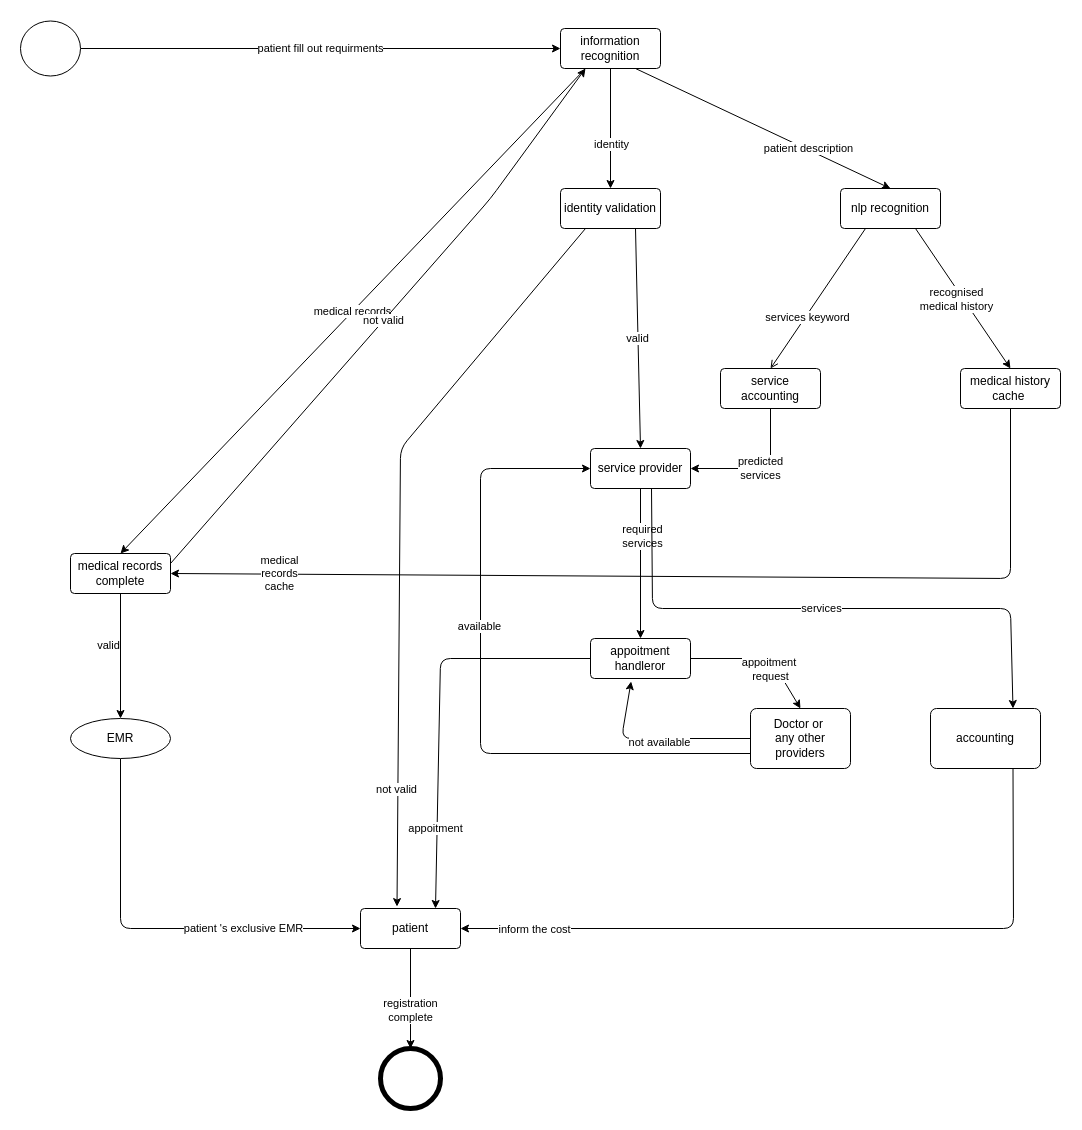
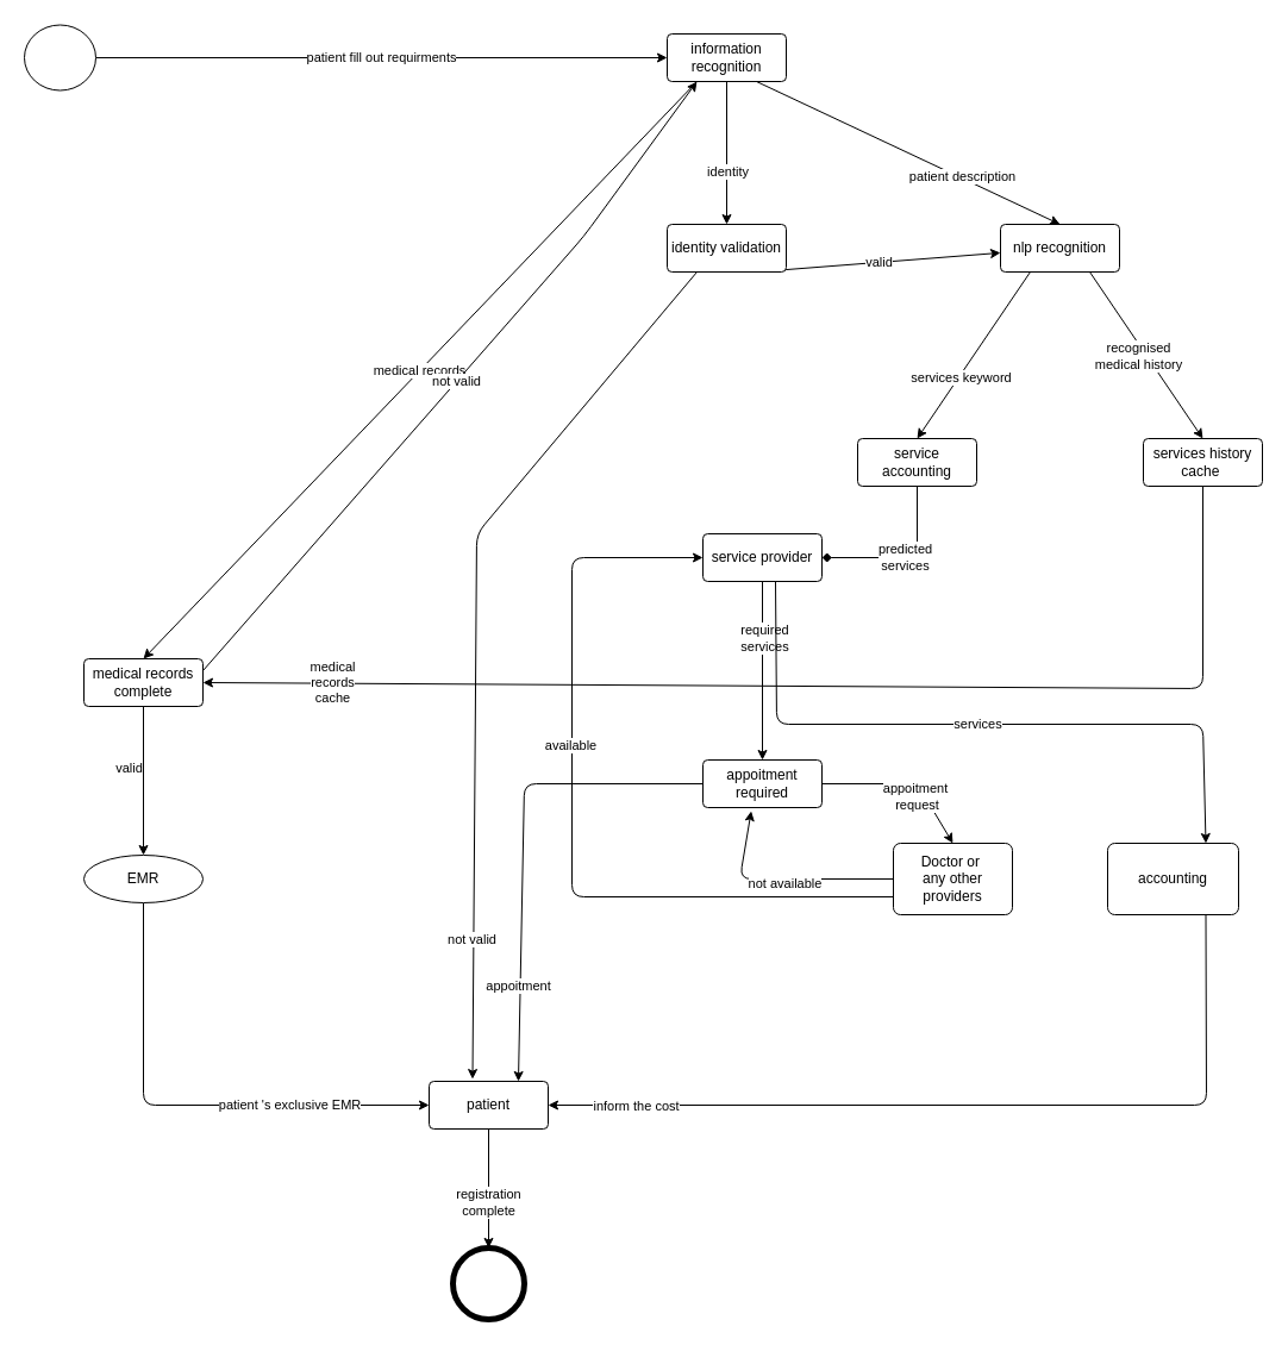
- <mxCell id="14" value="valid" style="edgeStyle=none;html=1;exitX=0.75;exitY=1;exitDx=0;exitDy=0;entryX=0.5;entryY=0;entryDx=0;entryDy=0;" edge="1" parent="1" source="17" target="28"><mxGeometry relative="1" as="geometry" /></mxCell>
+ <mxCell id="14" value="valid" style="edgeStyle=none;html=1;exitX=0.75;exitY=1;exitDx=0;exitDy=0;" edge="1" parent="1" source="17" target="13"><mxGeometry relative="1" as="geometry" /></mxCell>
- <mxCell id="9" style="edgeStyle=none;html=1;exitX=0.25;exitY=1;exitDx=0;exitDy=0;entryX=0.5;entryY=0;entryDx=0;entryDy=0;endArrow=open;" edge="1" parent="1" source="13" target="30"><mxGeometry relative="1" as="geometry" /></mxCell>
+ <mxCell id="9" style="edgeStyle=none;html=1;exitX=0.25;exitY=1;exitDx=0;exitDy=0;entryX=0.5;entryY=0;entryDx=0;entryDy=0;" edge="1" parent="1" source="13" target="30"><mxGeometry relative="1" as="geometry" /></mxCell>
- <mxCell id="33" value="medical history&lt;br&gt;cache&amp;nbsp;" style="rounded=1;arcSize=10;whiteSpace=wrap;html=1;align=center;" vertex="1" parent="1"><mxGeometry x="960" y="368" width="100" height="40" as="geometry" /></mxCell>
+ <mxCell id="33" value="services history&lt;br&gt;cache&amp;nbsp;" style="rounded=1;arcSize=10;whiteSpace=wrap;html=1;align=center;" vertex="1" parent="1"><mxGeometry x="960" y="368" width="100" height="40" as="geometry" /></mxCell>
- <mxCell id="29" value="predicted&lt;br&gt;services" style="edgeStyle=none;html=1;exitX=0.5;exitY=1;exitDx=0;exitDy=0;entryX=1;entryY=0.5;entryDx=0;entryDy=0;" edge="1" parent="1" source="30" target="28"><mxGeometry relative="1" as="geometry"><Array as="points"><mxPoint x="770" y="468" /></Array></mxGeometry></mxCell>
+ <mxCell id="29" value="predicted&lt;br&gt;services" style="edgeStyle=none;html=1;exitX=0.5;exitY=1;exitDx=0;exitDy=0;entryX=1;entryY=0.5;entryDx=0;entryDy=0;endArrow=diamond;" edge="1" parent="1" source="30" target="28"><mxGeometry relative="1" as="geometry"><Array as="points"><mxPoint x="770" y="468" /></Array></mxGeometry></mxCell>
- <mxCell id="37" value="appoitment&lt;br&gt;handleror" style="rounded=1;arcSize=10;whiteSpace=wrap;html=1;align=center;" vertex="1" parent="1"><mxGeometry x="590" y="638" width="100" height="40" as="geometry" /></mxCell>
+ <mxCell id="37" value="appoitment&lt;br&gt;required" style="rounded=1;arcSize=10;whiteSpace=wrap;html=1;align=center;" vertex="1" parent="1"><mxGeometry x="590" y="638" width="100" height="40" as="geometry" /></mxCell>
